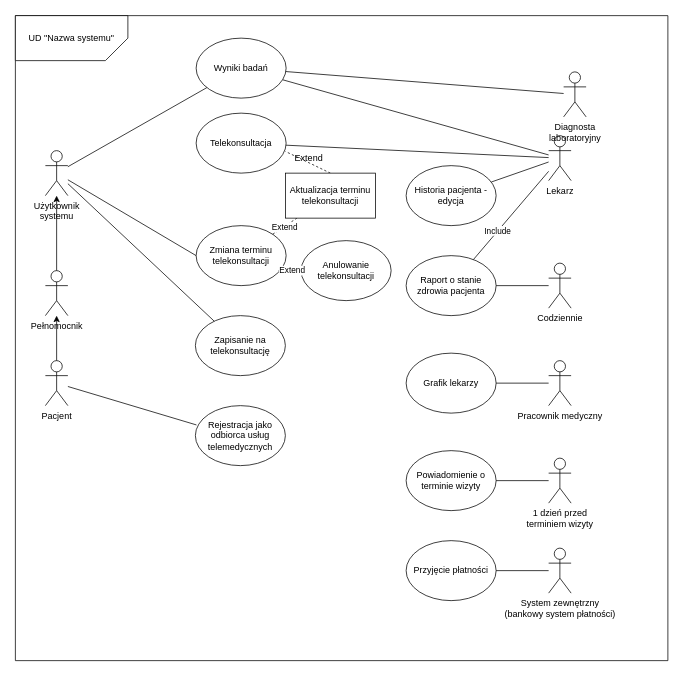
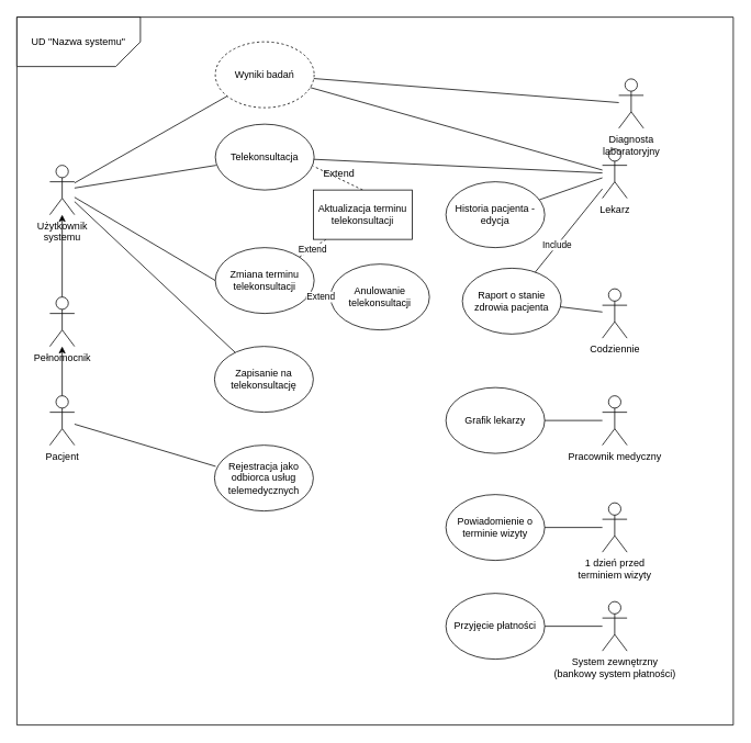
- <mxCell id="30" value="Wyniki badań" style="ellipse;whiteSpace=wrap;html=1;" vertex="1" parent="1"><mxGeometry x="261" y="50" width="120" height="80" as="geometry" /></mxCell>
+ <mxCell id="30" value="Wyniki badań" style="ellipse;whiteSpace=wrap;html=1;dashed=1;" vertex="1" parent="1"><mxGeometry x="261" y="50" width="120" height="80" as="geometry" /></mxCell>
+ <mxCell id="6" value="" style="endArrow=none;html=1;rounded=0;entryX=0.008;entryY=0.625;entryDx=0;entryDy=0;entryPerimeter=0;" edge="1" parent="1" source="38" target="5"><mxGeometry width="50" height="50" relative="1" as="geometry"><mxPoint x="281" y="370" as="sourcePoint" /><mxPoint x="331" y="320" as="targetPoint" /></mxGeometry></mxCell>
- <mxCell id="24" value="Raport o stanie zdrowia pacjenta" style="ellipse;whiteSpace=wrap;html=1;" vertex="1" parent="1"><mxGeometry x="541" y="340" width="120" height="80" as="geometry" /></mxCell>
+ <mxCell id="24" value="Raport o stanie zdrowia pacjenta" style="ellipse;whiteSpace=wrap;html=1;" vertex="1" parent="1"><mxGeometry x="561" y="325" width="120" height="80" as="geometry" /></mxCell>
